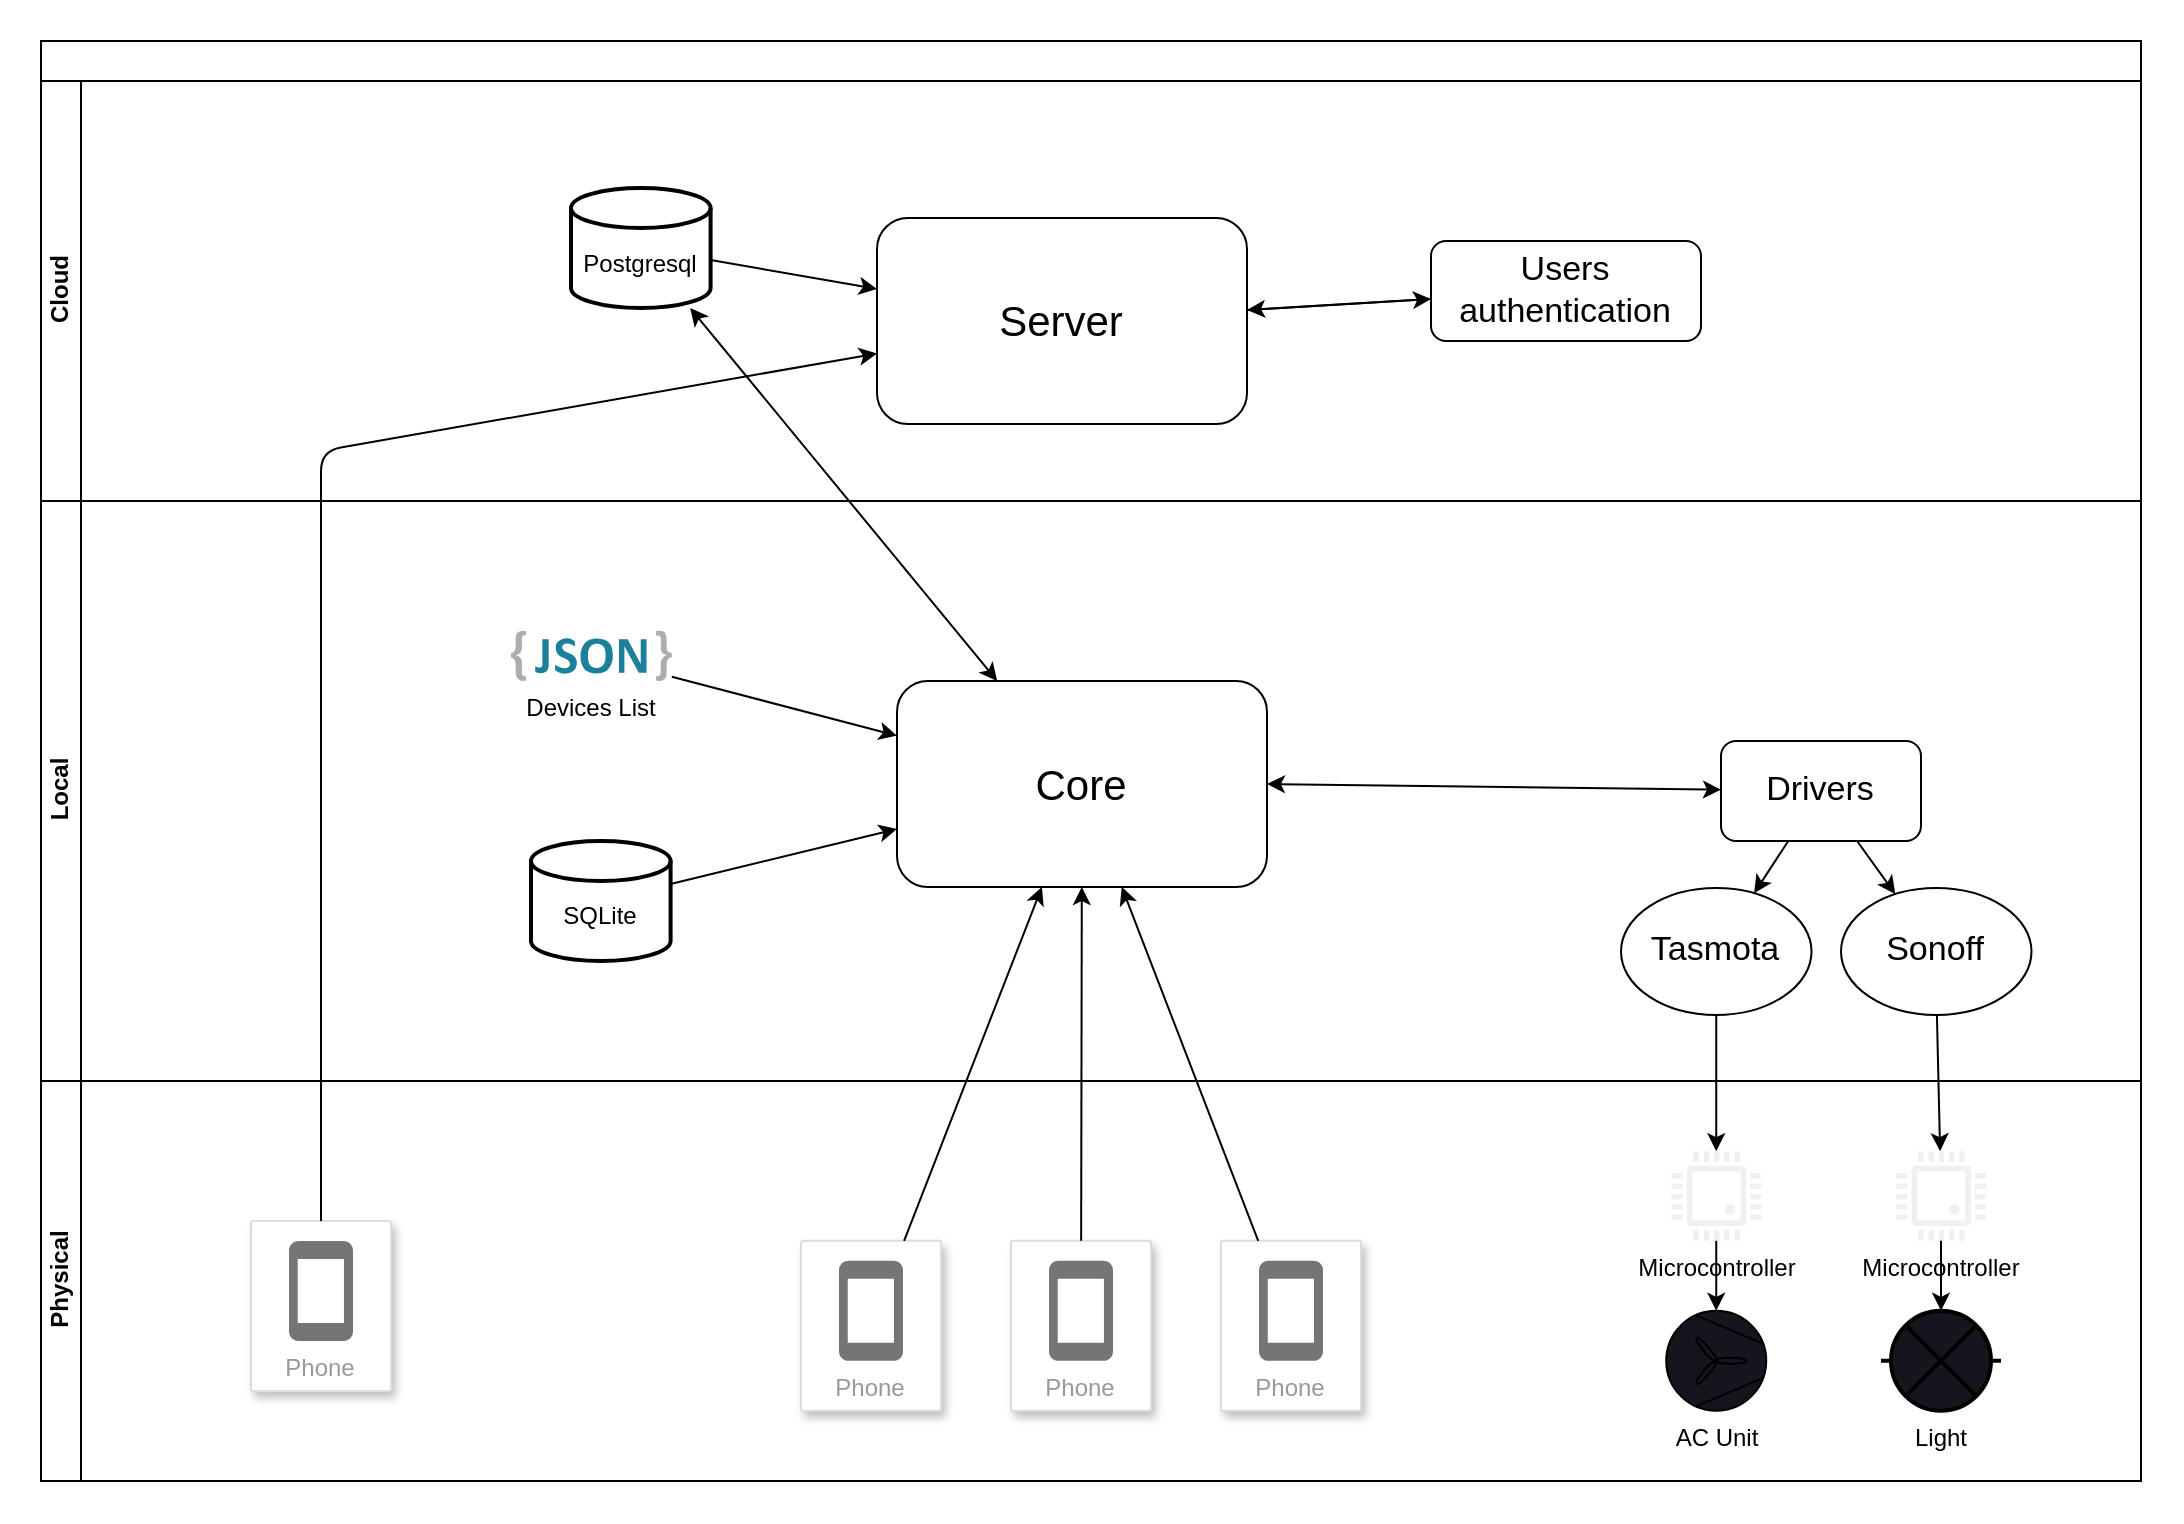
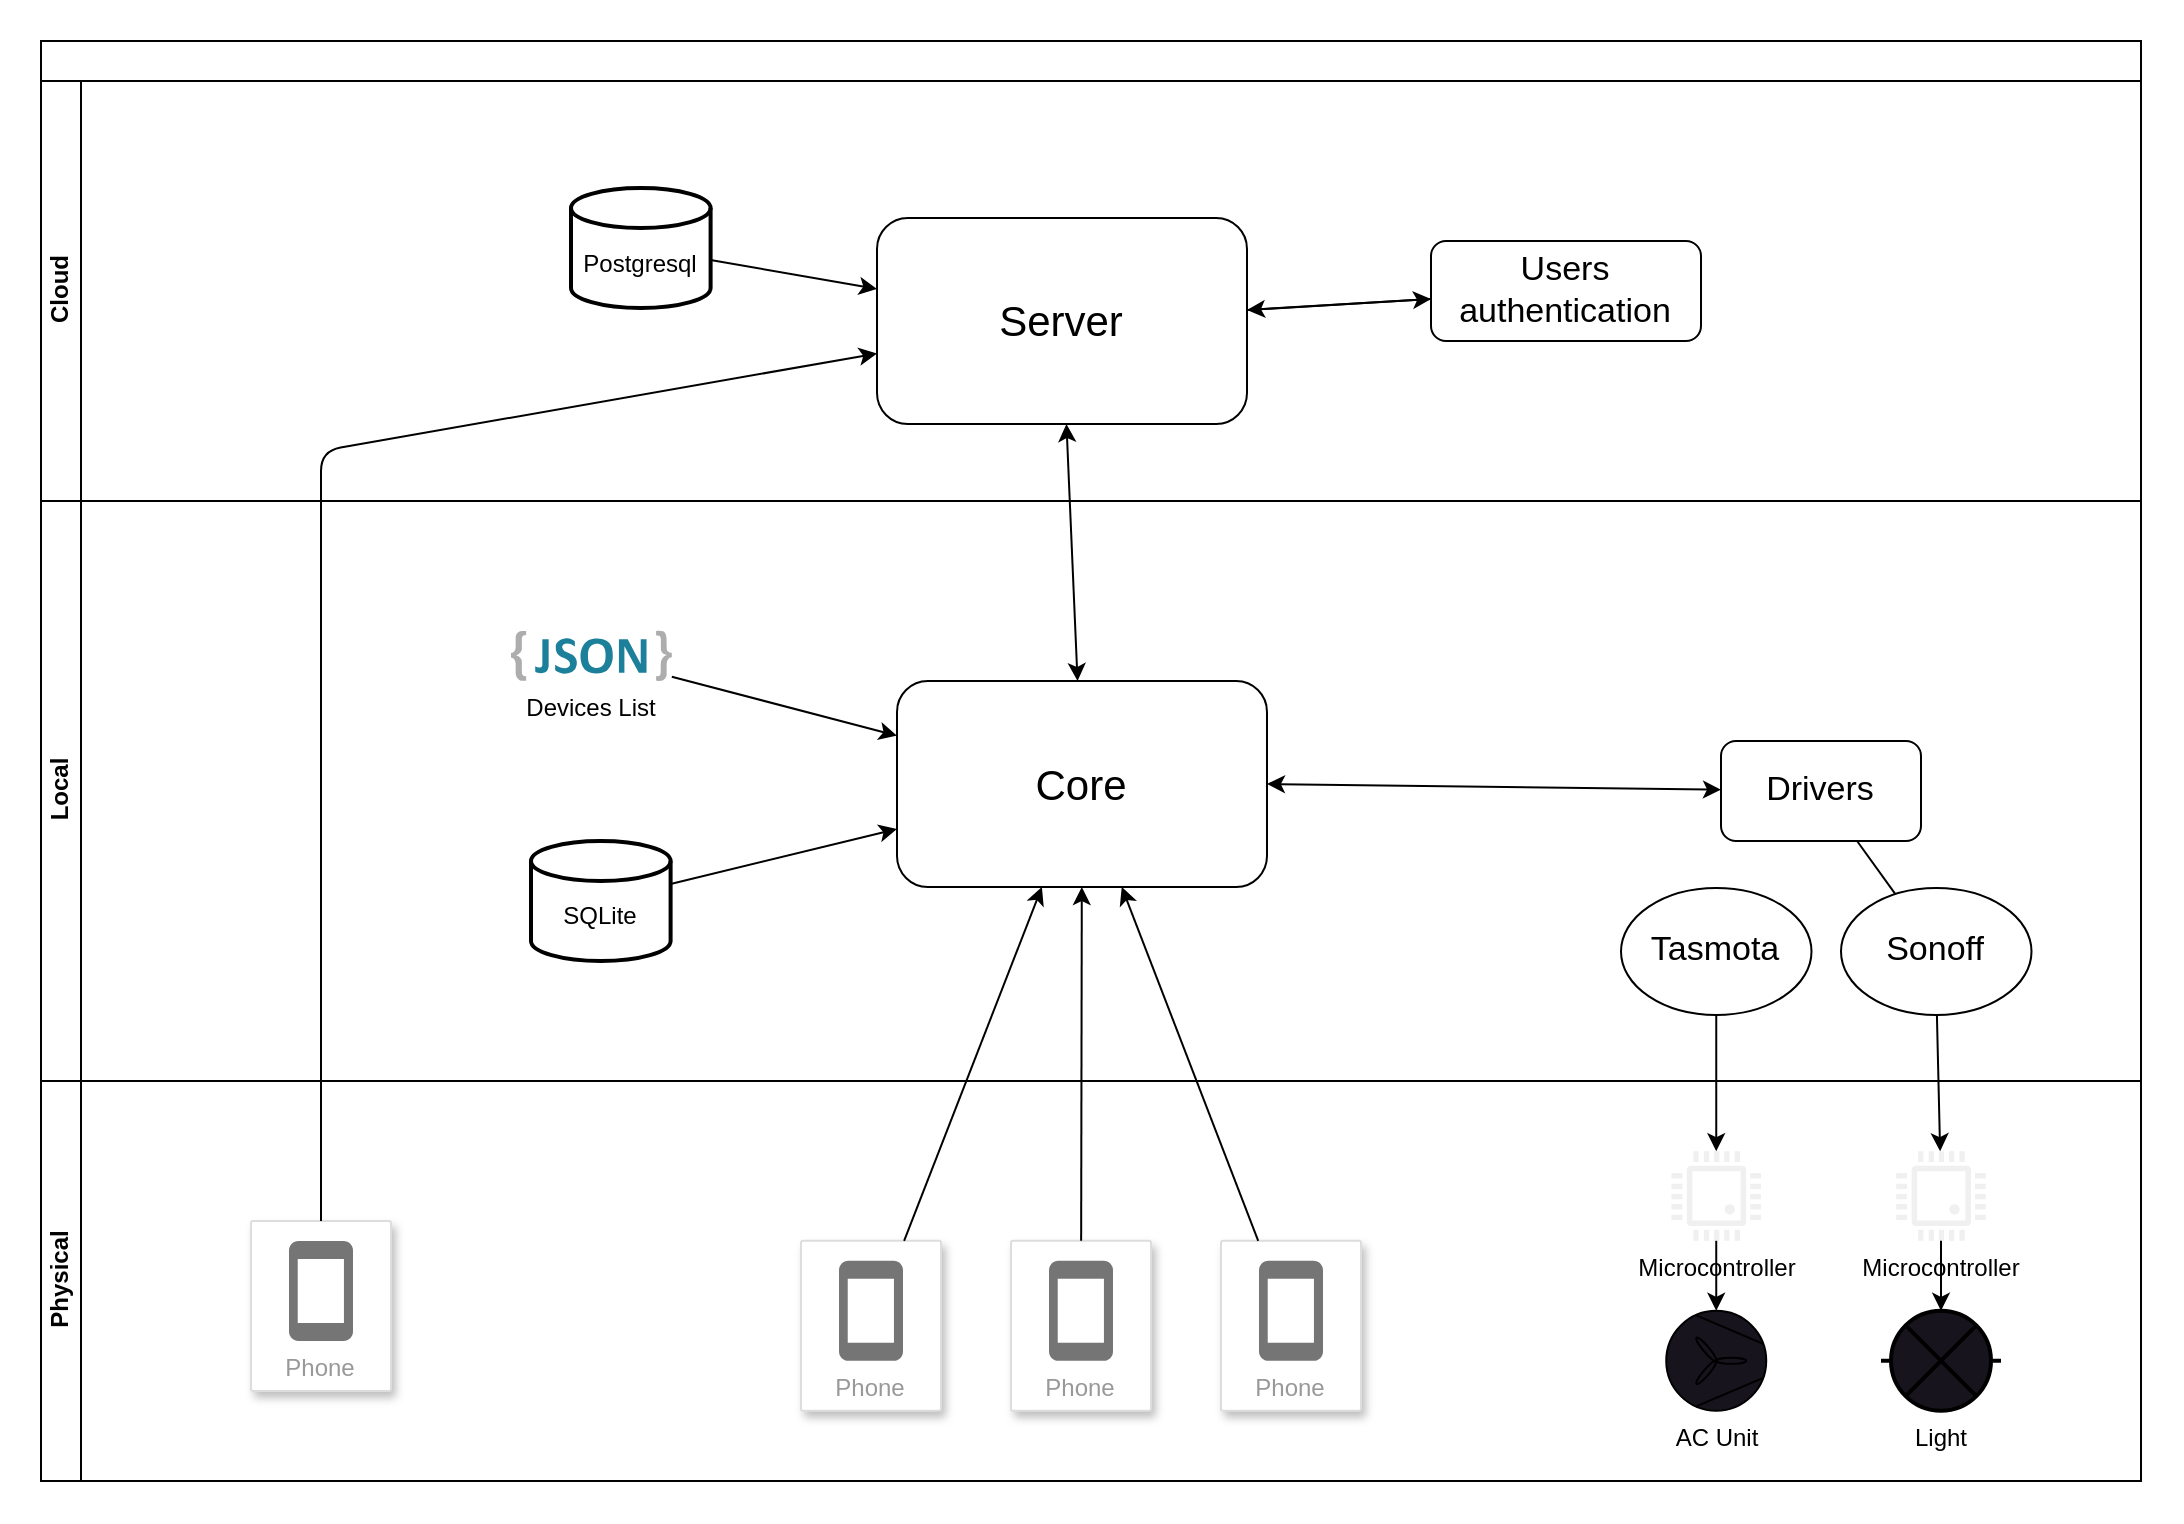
- <mxCell id="42" style="edgeStyle=none;html=1;startArrow=classic;startFill=1;" parent="2" source="11" target="7" edge="1"><mxGeometry relative="1" as="geometry" /></mxCell>
+ <mxCell id="42" style="edgeStyle=none;html=1;startArrow=classic;startFill=1;" parent="2" source="11" target="5" edge="1"><mxGeometry relative="1" as="geometry" /></mxCell>
- <mxCell id="17" style="edgeStyle=none;html=1;fontSize=17;rounded=1;" parent="10" source="12" target="16" edge="1"><mxGeometry relative="1" as="geometry" /></mxCell>
- <mxCell id="15" style="edgeStyle=none;html=1;fontSize=17;rounded=1;" parent="10" source="12" target="14" edge="1"><mxGeometry relative="1" as="geometry" /></mxCell>
+ <mxCell id="15" style="edgeStyle=none;html=1;fontSize=17;rounded=1;endArrow=none;" parent="10" source="12" target="14" edge="1"><mxGeometry relative="1" as="geometry" /></mxCell>
